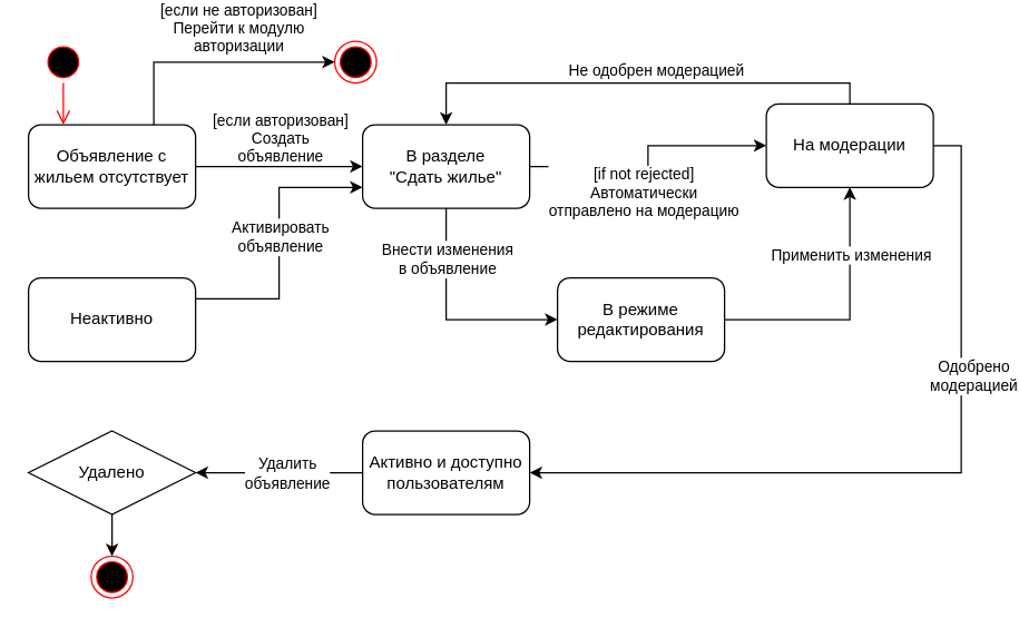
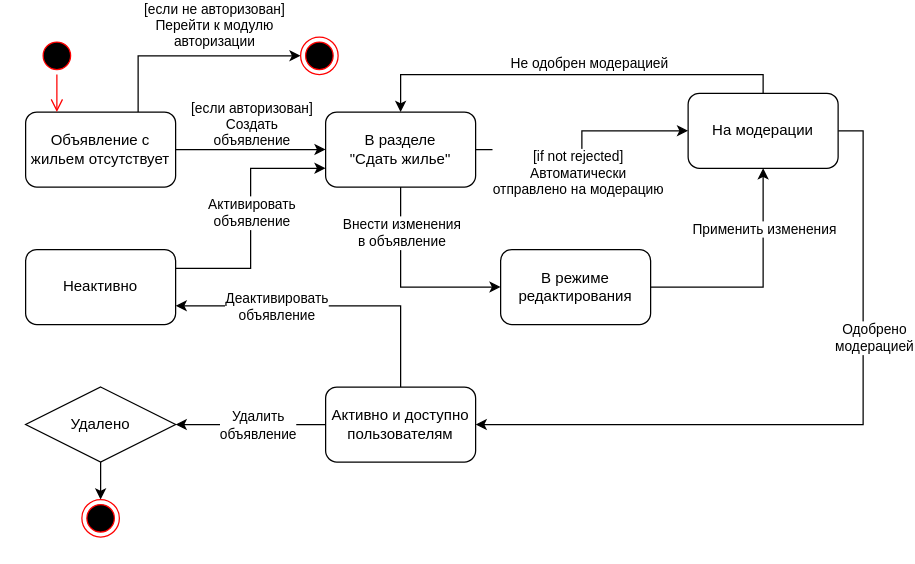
+ <mxCell id="16" style="edgeStyle=orthogonalEdgeStyle;rounded=0;orthogonalLoop=1;jettySize=auto;html=1;exitX=0.5;exitY=0;exitDx=0;exitDy=0;entryX=1;entryY=0.75;entryDx=0;entryDy=0;" edge="1" parent="1" source="18" target="13"><mxGeometry relative="1" as="geometry" /></mxCell>
+ <mxCell id="17" value="Деактивировать&lt;div&gt;объявление&lt;/div&gt;" style="edgeLabel;html=1;align=center;verticalAlign=middle;resizable=0;points=[];" connectable="0" vertex="1" parent="16"><mxGeometry x="0.42" relative="1" as="geometry"><mxPoint x="9" as="offset" /></mxGeometry></mxCell>
